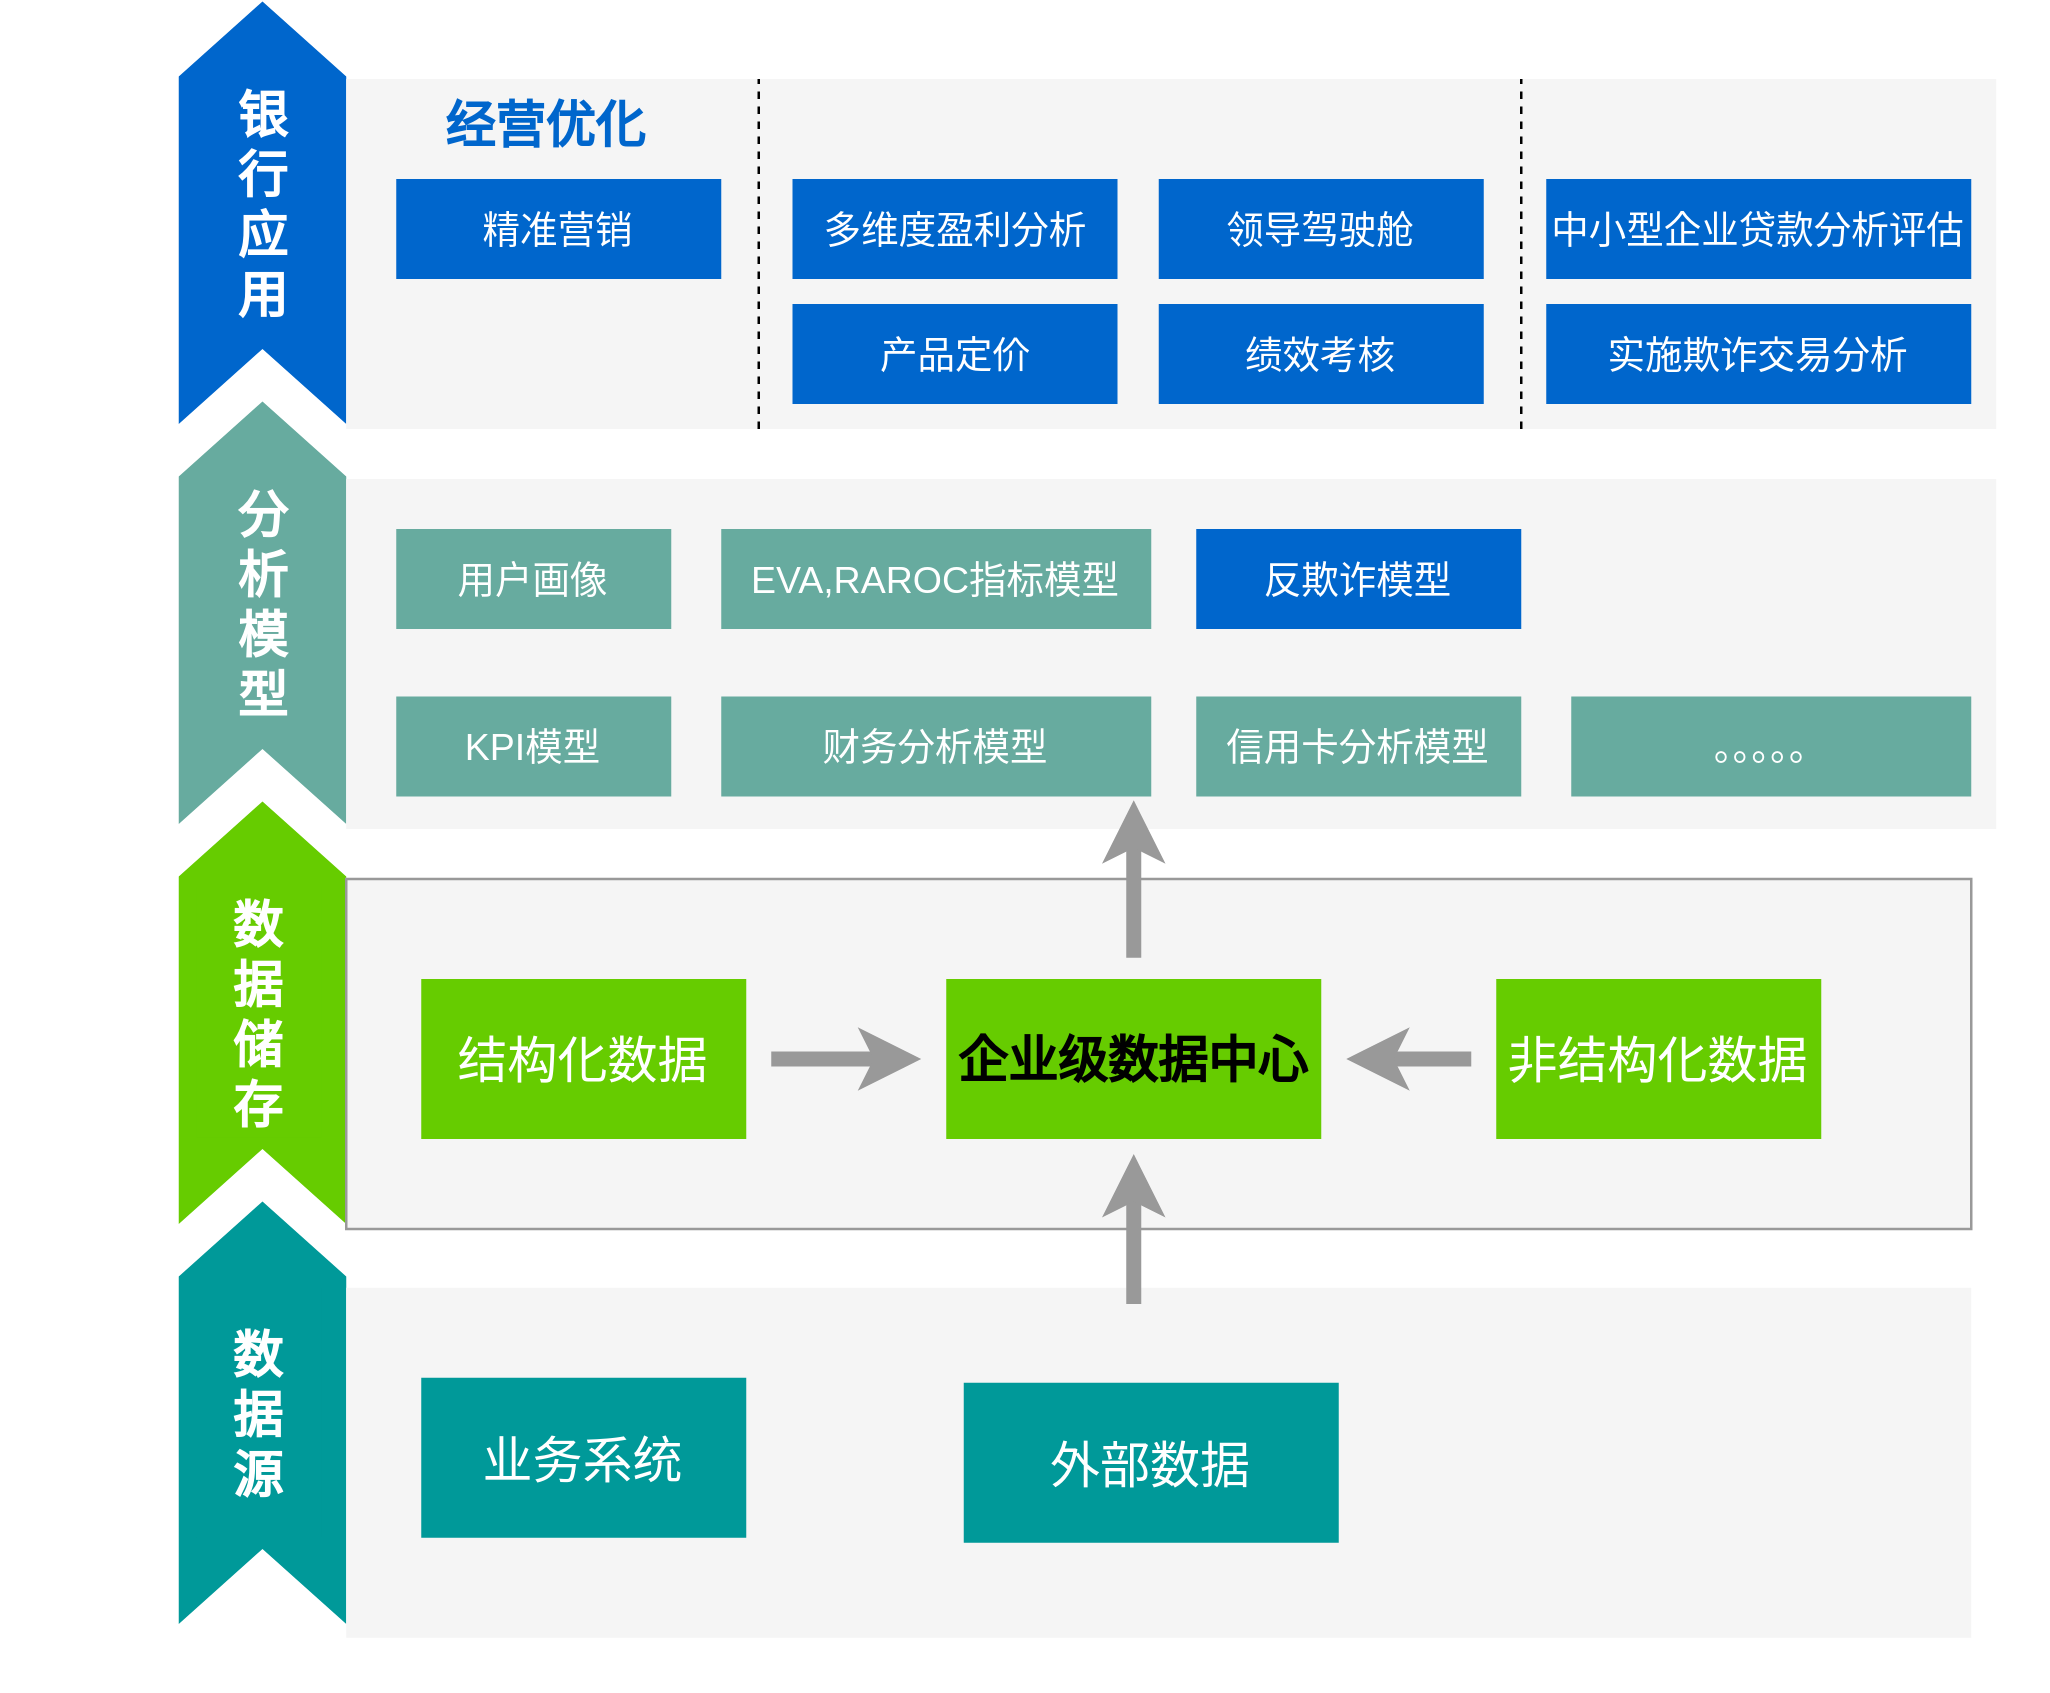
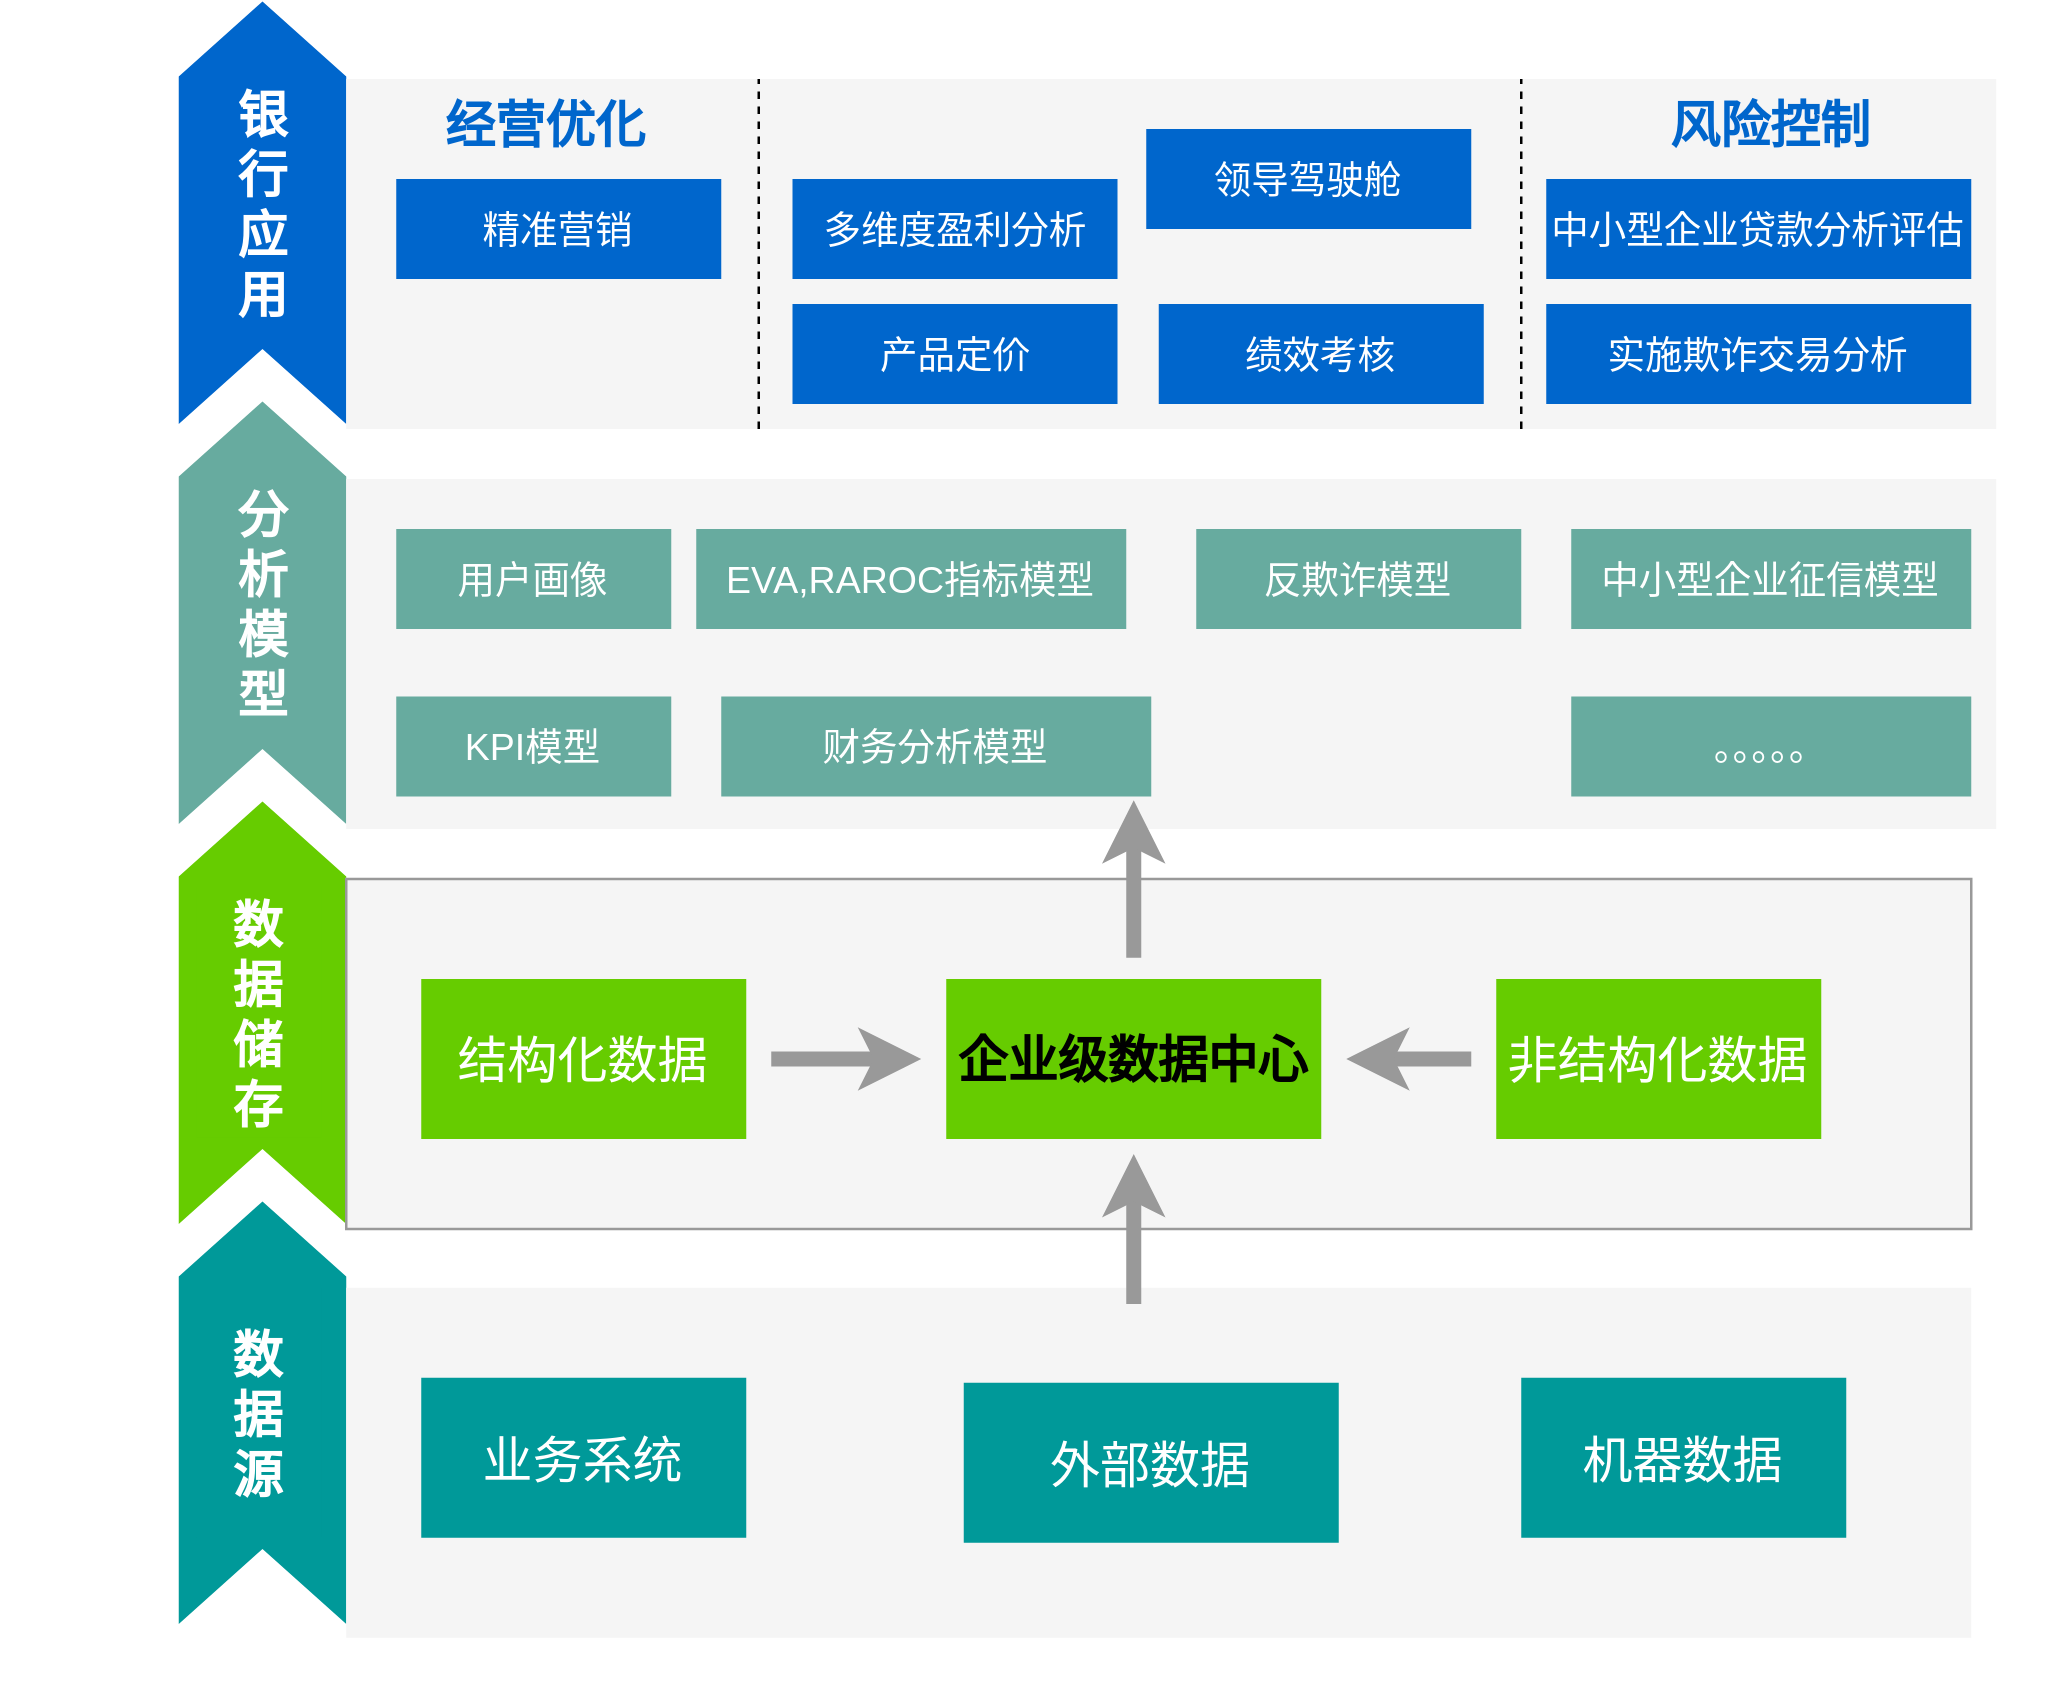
+ <mxCell id="24" value="风险控制" style="rounded=0;whiteSpace=wrap;html=1;strokeColor=none;fillColor=#f5f5f5;fontSize=20;fontColor=#0066CC;fontStyle=1;verticalAlign=top;" vertex="1" parent="1"><mxGeometry x="648" y="20" width="120" height="40" as="geometry" /></mxCell>
- <mxCell id="18" value="领导驾驶舱" style="rounded=0;whiteSpace=wrap;html=1;strokeColor=none;fillColor=#0066CC;fontSize=15;fontColor=#FFFFFF;" vertex="1" parent="1"><mxGeometry x="463" y="60" width="130" height="40" as="geometry" /></mxCell>
+ <mxCell id="18" value="领导驾驶舱" style="rounded=0;whiteSpace=wrap;html=1;strokeColor=none;fillColor=#0066CC;fontSize=15;fontColor=#FFFFFF;" vertex="1" parent="1"><mxGeometry x="458" y="40" width="130" height="40" as="geometry" /></mxCell>
- <mxCell id="27" value="EVA,RAROC指标模型" style="rounded=0;whiteSpace=wrap;html=1;strokeColor=none;fillColor=#67AB9F;fontSize=15;fontColor=#FFFFFF;" vertex="1" parent="1"><mxGeometry x="288" y="200" width="172" height="40" as="geometry" /></mxCell>
+ <mxCell id="27" value="EVA,RAROC指标模型" style="rounded=0;whiteSpace=wrap;html=1;strokeColor=none;fillColor=#67AB9F;fontSize=15;fontColor=#FFFFFF;" vertex="1" parent="1"><mxGeometry x="278" y="200" width="172" height="40" as="geometry" /></mxCell>
- <mxCell id="29" value="反欺诈模型" style="rounded=0;whiteSpace=wrap;html=1;strokeColor=none;fillColor=#0066cc;fontSize=15;fontColor=#FFFFFF;" vertex="1" parent="1"><mxGeometry x="478" y="200" width="130" height="40" as="geometry" /></mxCell>
+ <mxCell id="29" value="反欺诈模型" style="rounded=0;whiteSpace=wrap;html=1;strokeColor=none;fillColor=#67AB9F;fontSize=15;fontColor=#FFFFFF;" vertex="1" parent="1"><mxGeometry x="478" y="200" width="130" height="40" as="geometry" /></mxCell>
+ <mxCell id="31" value="中小型企业征信模型" style="rounded=0;whiteSpace=wrap;html=1;strokeColor=none;fillColor=#67AB9F;fontSize=15;fontColor=#FFFFFF;" vertex="1" parent="1"><mxGeometry x="628" y="200" width="160" height="40" as="geometry" /></mxCell>
- <mxCell id="30" value="信用卡分析模型" style="rounded=0;whiteSpace=wrap;html=1;strokeColor=none;fillColor=#67AB9F;fontSize=15;fontColor=#FFFFFF;" vertex="1" parent="1"><mxGeometry x="478" y="267" width="130" height="40" as="geometry" /></mxCell>
+ <mxCell id="40" value="机器数据" style="rounded=0;whiteSpace=wrap;html=1;strokeColor=none;fillColor=#009999;fontSize=20;fontColor=#FFFFFF;" vertex="1" parent="1"><mxGeometry x="608" y="539.5" width="130" height="64" as="geometry" /></mxCell>
